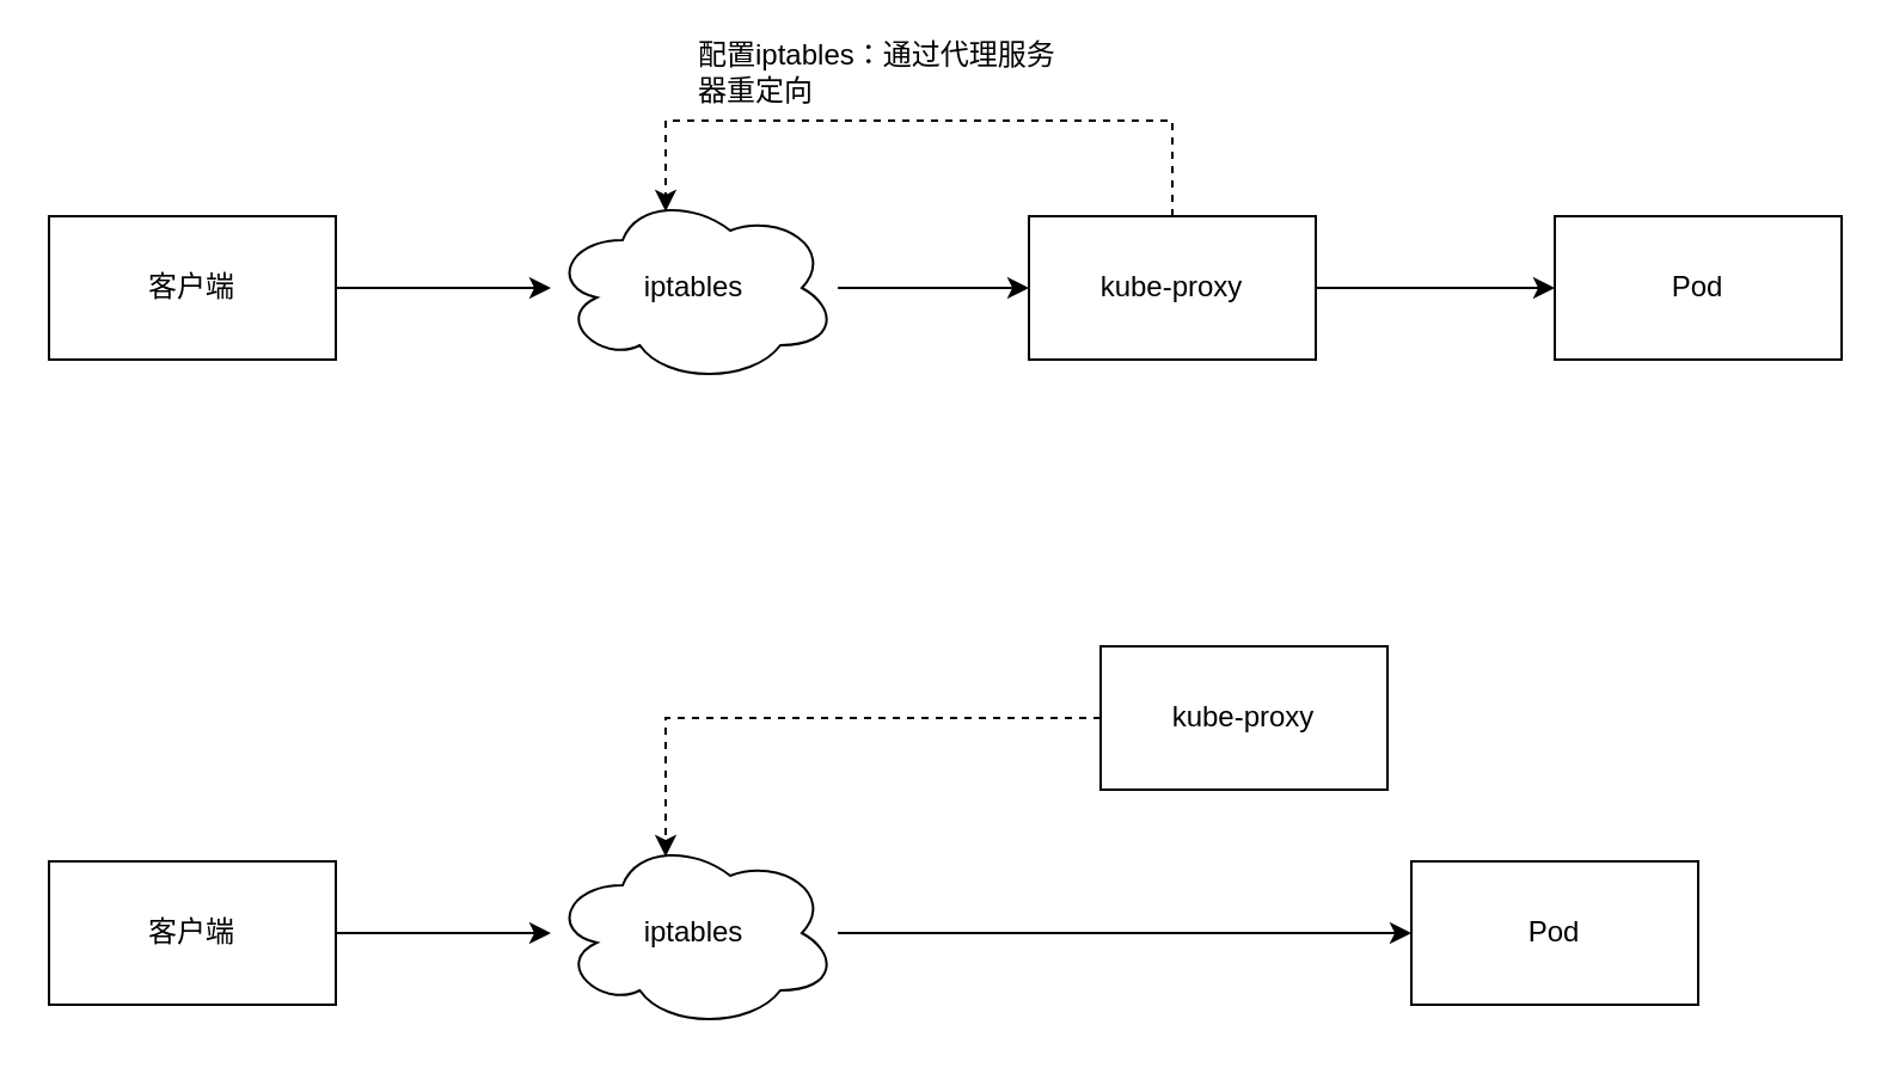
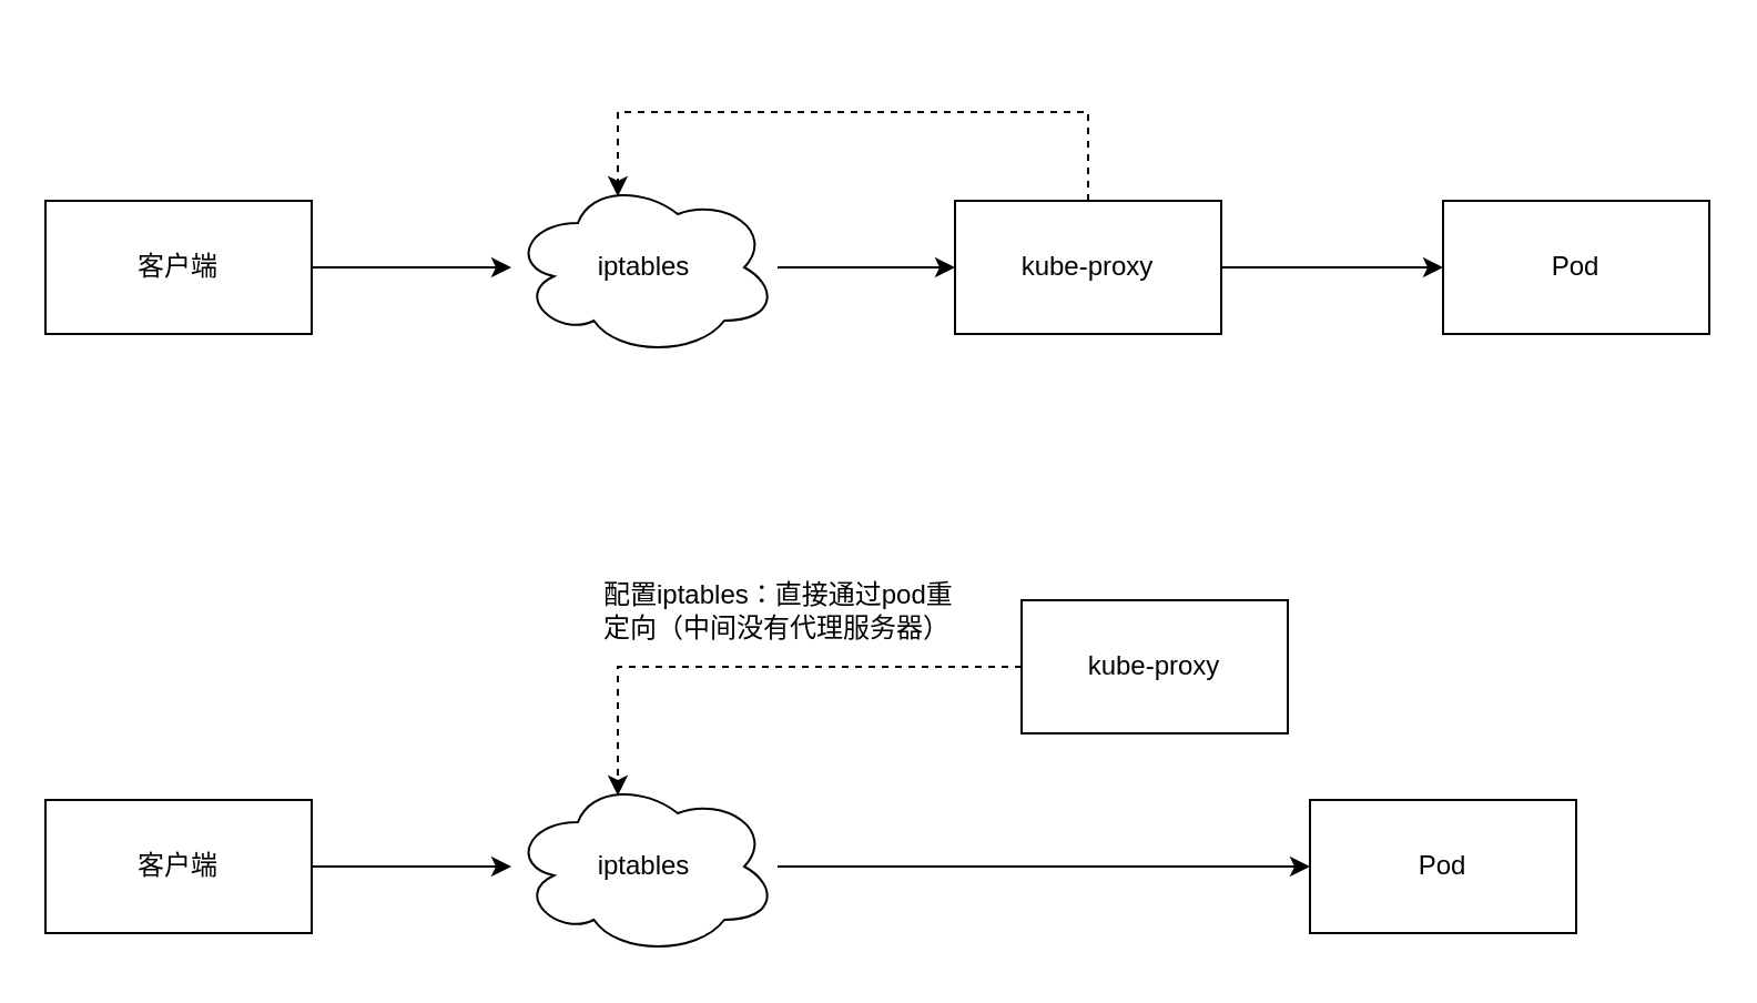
- <mxCell id="10" value="配置iptables：通过代理服务器重定向" style="text;html=1;strokeColor=none;fillColor=none;align=left;verticalAlign=middle;whiteSpace=wrap;rounded=0;" vertex="1" parent="1"><mxGeometry x="290" y="20" width="160" height="20" as="geometry" /></mxCell>
+ <mxCell id="18" value="配置iptables：直接通过pod重定向（中间没有代理服务器）" style="text;html=1;strokeColor=none;fillColor=none;align=left;verticalAlign=middle;whiteSpace=wrap;rounded=0;" vertex="1" parent="1"><mxGeometry x="270" y="260" width="170" height="30" as="geometry" /></mxCell>
